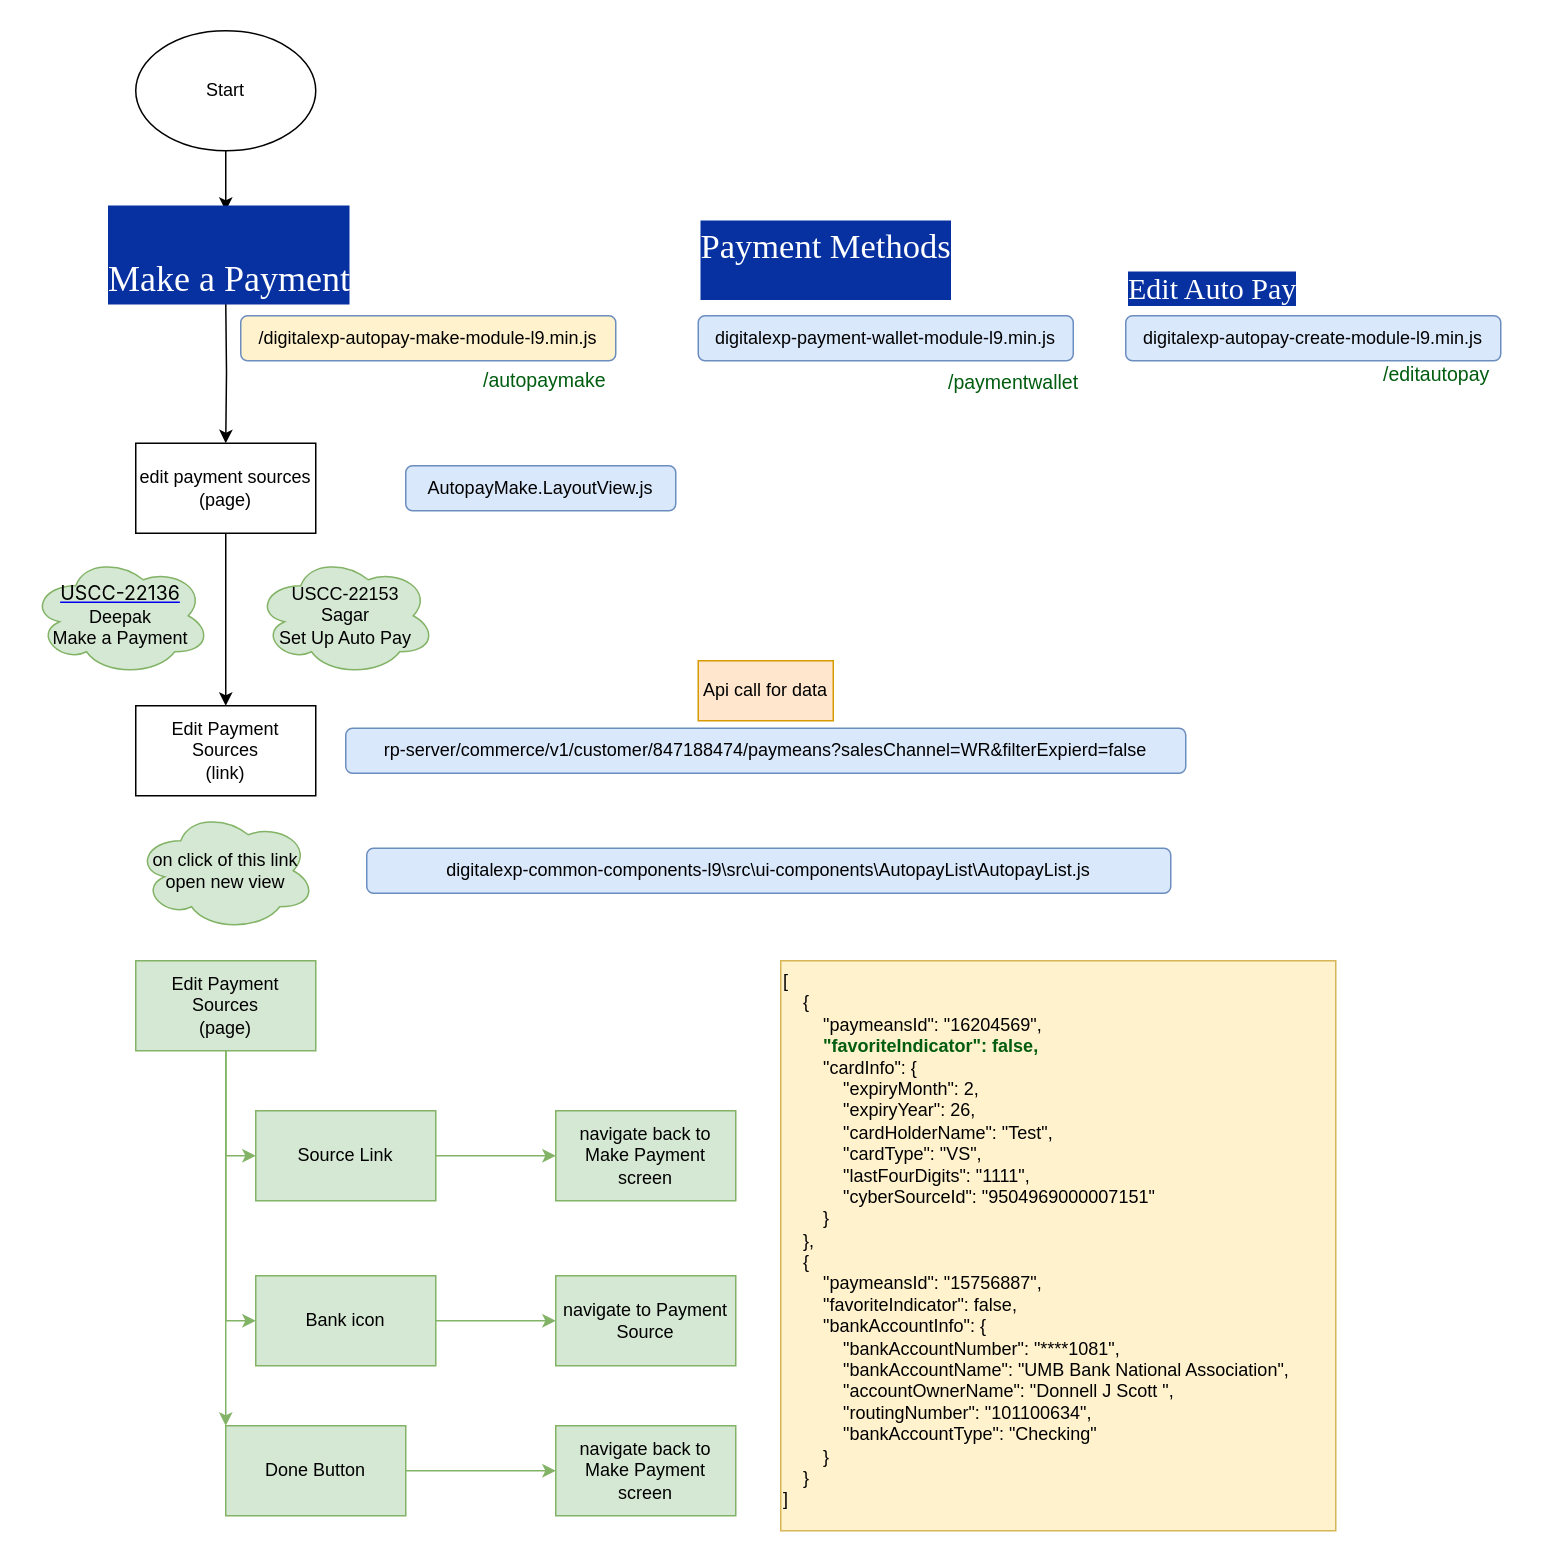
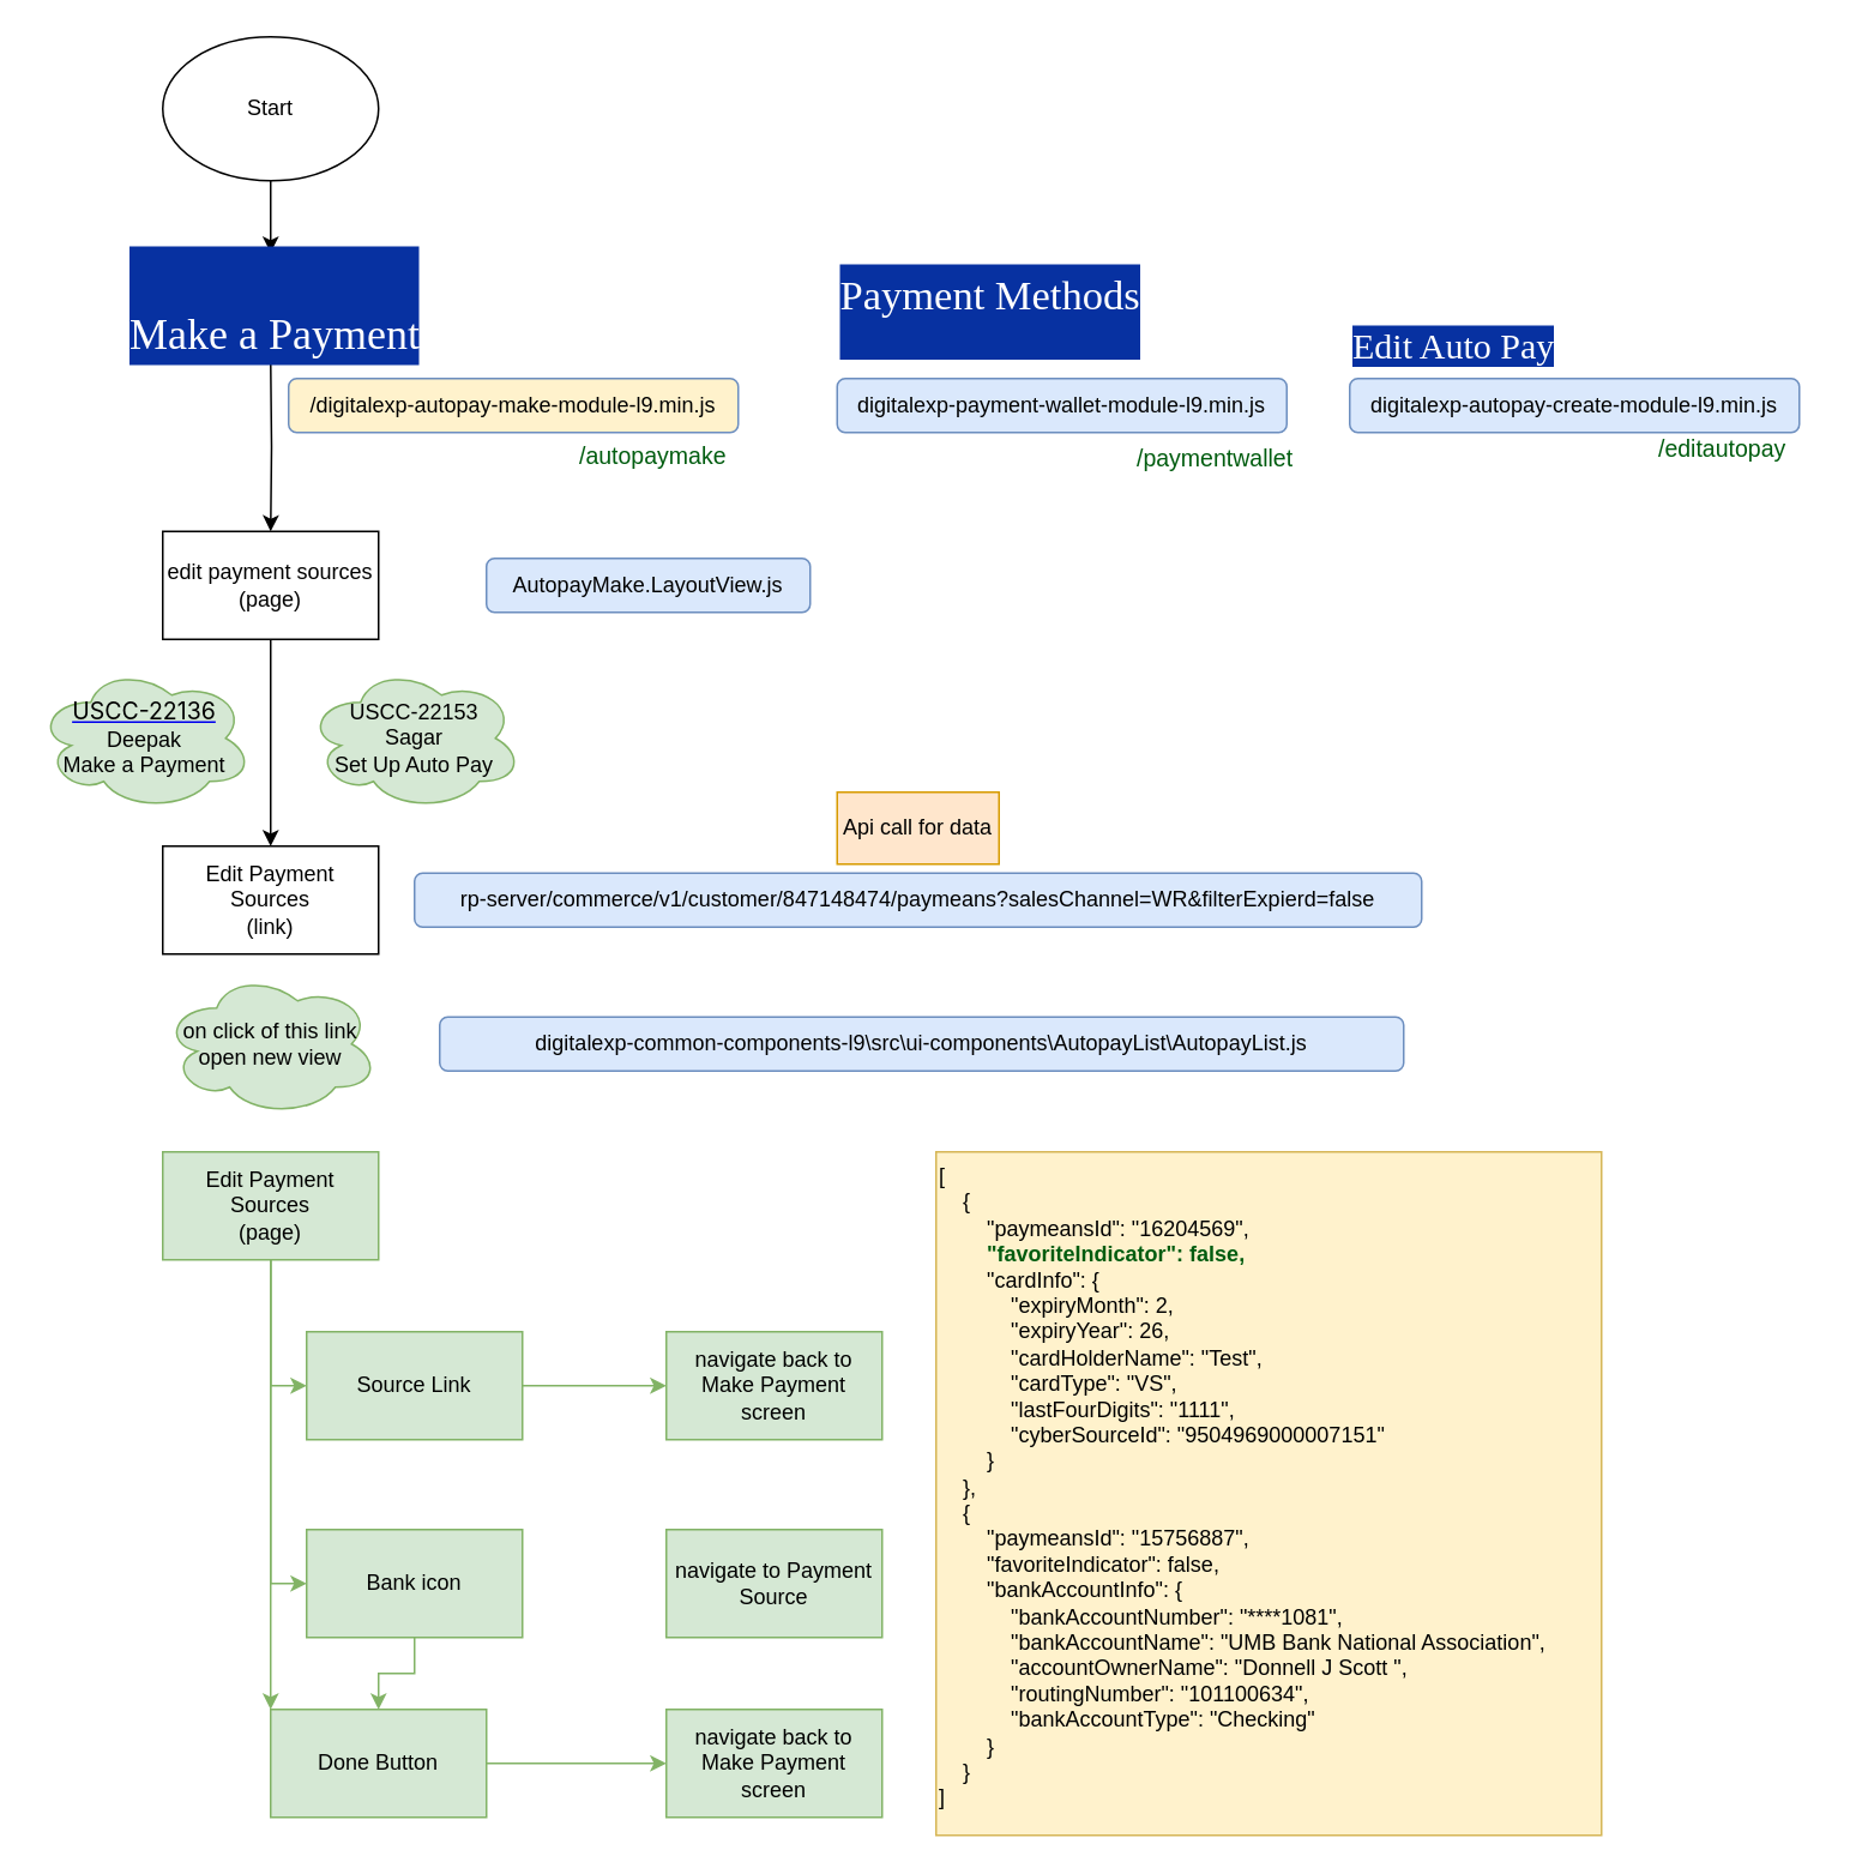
- <mxCell id="10" value="rp-server/commerce/v1/customer/847188474/paymeans?salesChannel=WR&amp;amp;filterExpierd=false" style="rounded=1;whiteSpace=wrap;html=1;labelBackgroundColor=none;fillColor=#dae8fc;strokeColor=#6c8ebf;" vertex="1" parent="1"><mxGeometry x="230" y="485" width="560" height="30" as="geometry" /></mxCell>
+ <mxCell id="10" value="rp-server/commerce/v1/customer/847148474/paymeans?salesChannel=WR&amp;amp;filterExpierd=false" style="rounded=1;whiteSpace=wrap;html=1;labelBackgroundColor=none;fillColor=#dae8fc;strokeColor=#6c8ebf;" vertex="1" parent="1"><mxGeometry x="230" y="485" width="560" height="30" as="geometry" /></mxCell>
- <mxCell id="21" value="" style="edgeStyle=orthogonalEdgeStyle;rounded=0;orthogonalLoop=1;jettySize=auto;html=1;fontColor=#050000;fillColor=#d5e8d4;strokeColor=#82b366;" edge="1" parent="1" source="22" target="26"><mxGeometry relative="1" as="geometry" /></mxCell>
+ <mxCell id="21" value="" style="edgeStyle=orthogonalEdgeStyle;rounded=0;orthogonalLoop=1;jettySize=auto;html=1;fontColor=#050000;fillColor=#d5e8d4;strokeColor=#82b366;" edge="1" parent="1" source="22" target="24"><mxGeometry relative="1" as="geometry" /></mxCell>
